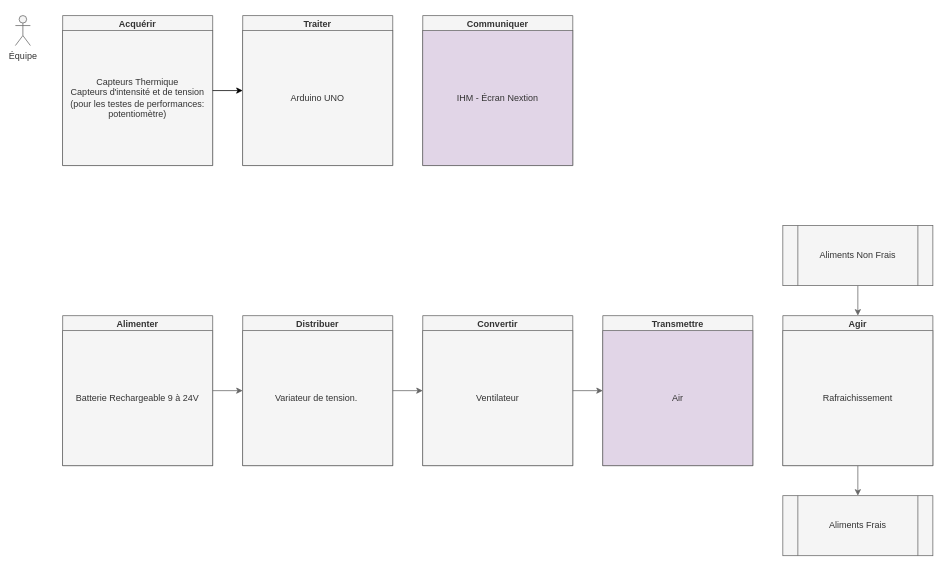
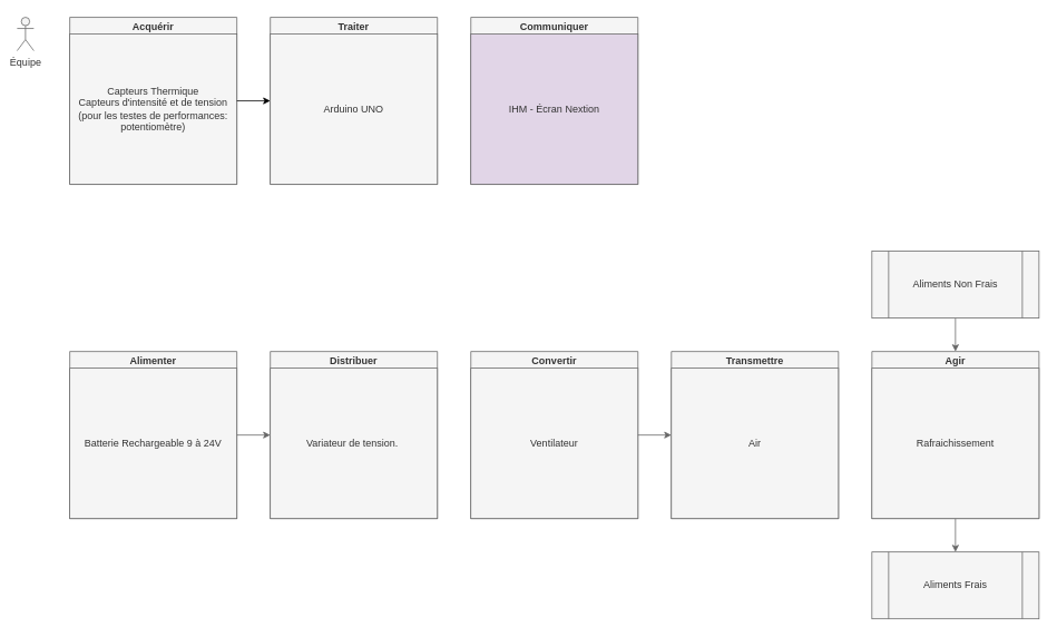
- <mxCell id="21" value="" style="endArrow=classic;html=1;rounded=0;fillColor=#f5f5f5;strokeColor=#666666;" parent="1" source="10" target="12" edge="1"><mxGeometry width="50" height="50" relative="1" as="geometry"><mxPoint x="573" y="550" as="sourcePoint" /><mxPoint x="623" y="500" as="targetPoint" /></mxGeometry></mxCell>
- <mxCell id="15" value="Air" style="rounded=0;whiteSpace=wrap;html=1;fillColor=#e1d5e7;strokeColor=#666666;fontColor=#333333;" parent="14" vertex="1"><mxGeometry y="20" width="200" height="180" as="geometry" /></mxCell>
+ <mxCell id="15" value="Air" style="rounded=0;whiteSpace=wrap;html=1;fillColor=#f5f5f5;strokeColor=#666666;fontColor=#333333;" parent="14" vertex="1"><mxGeometry y="20" width="200" height="180" as="geometry" /></mxCell>
